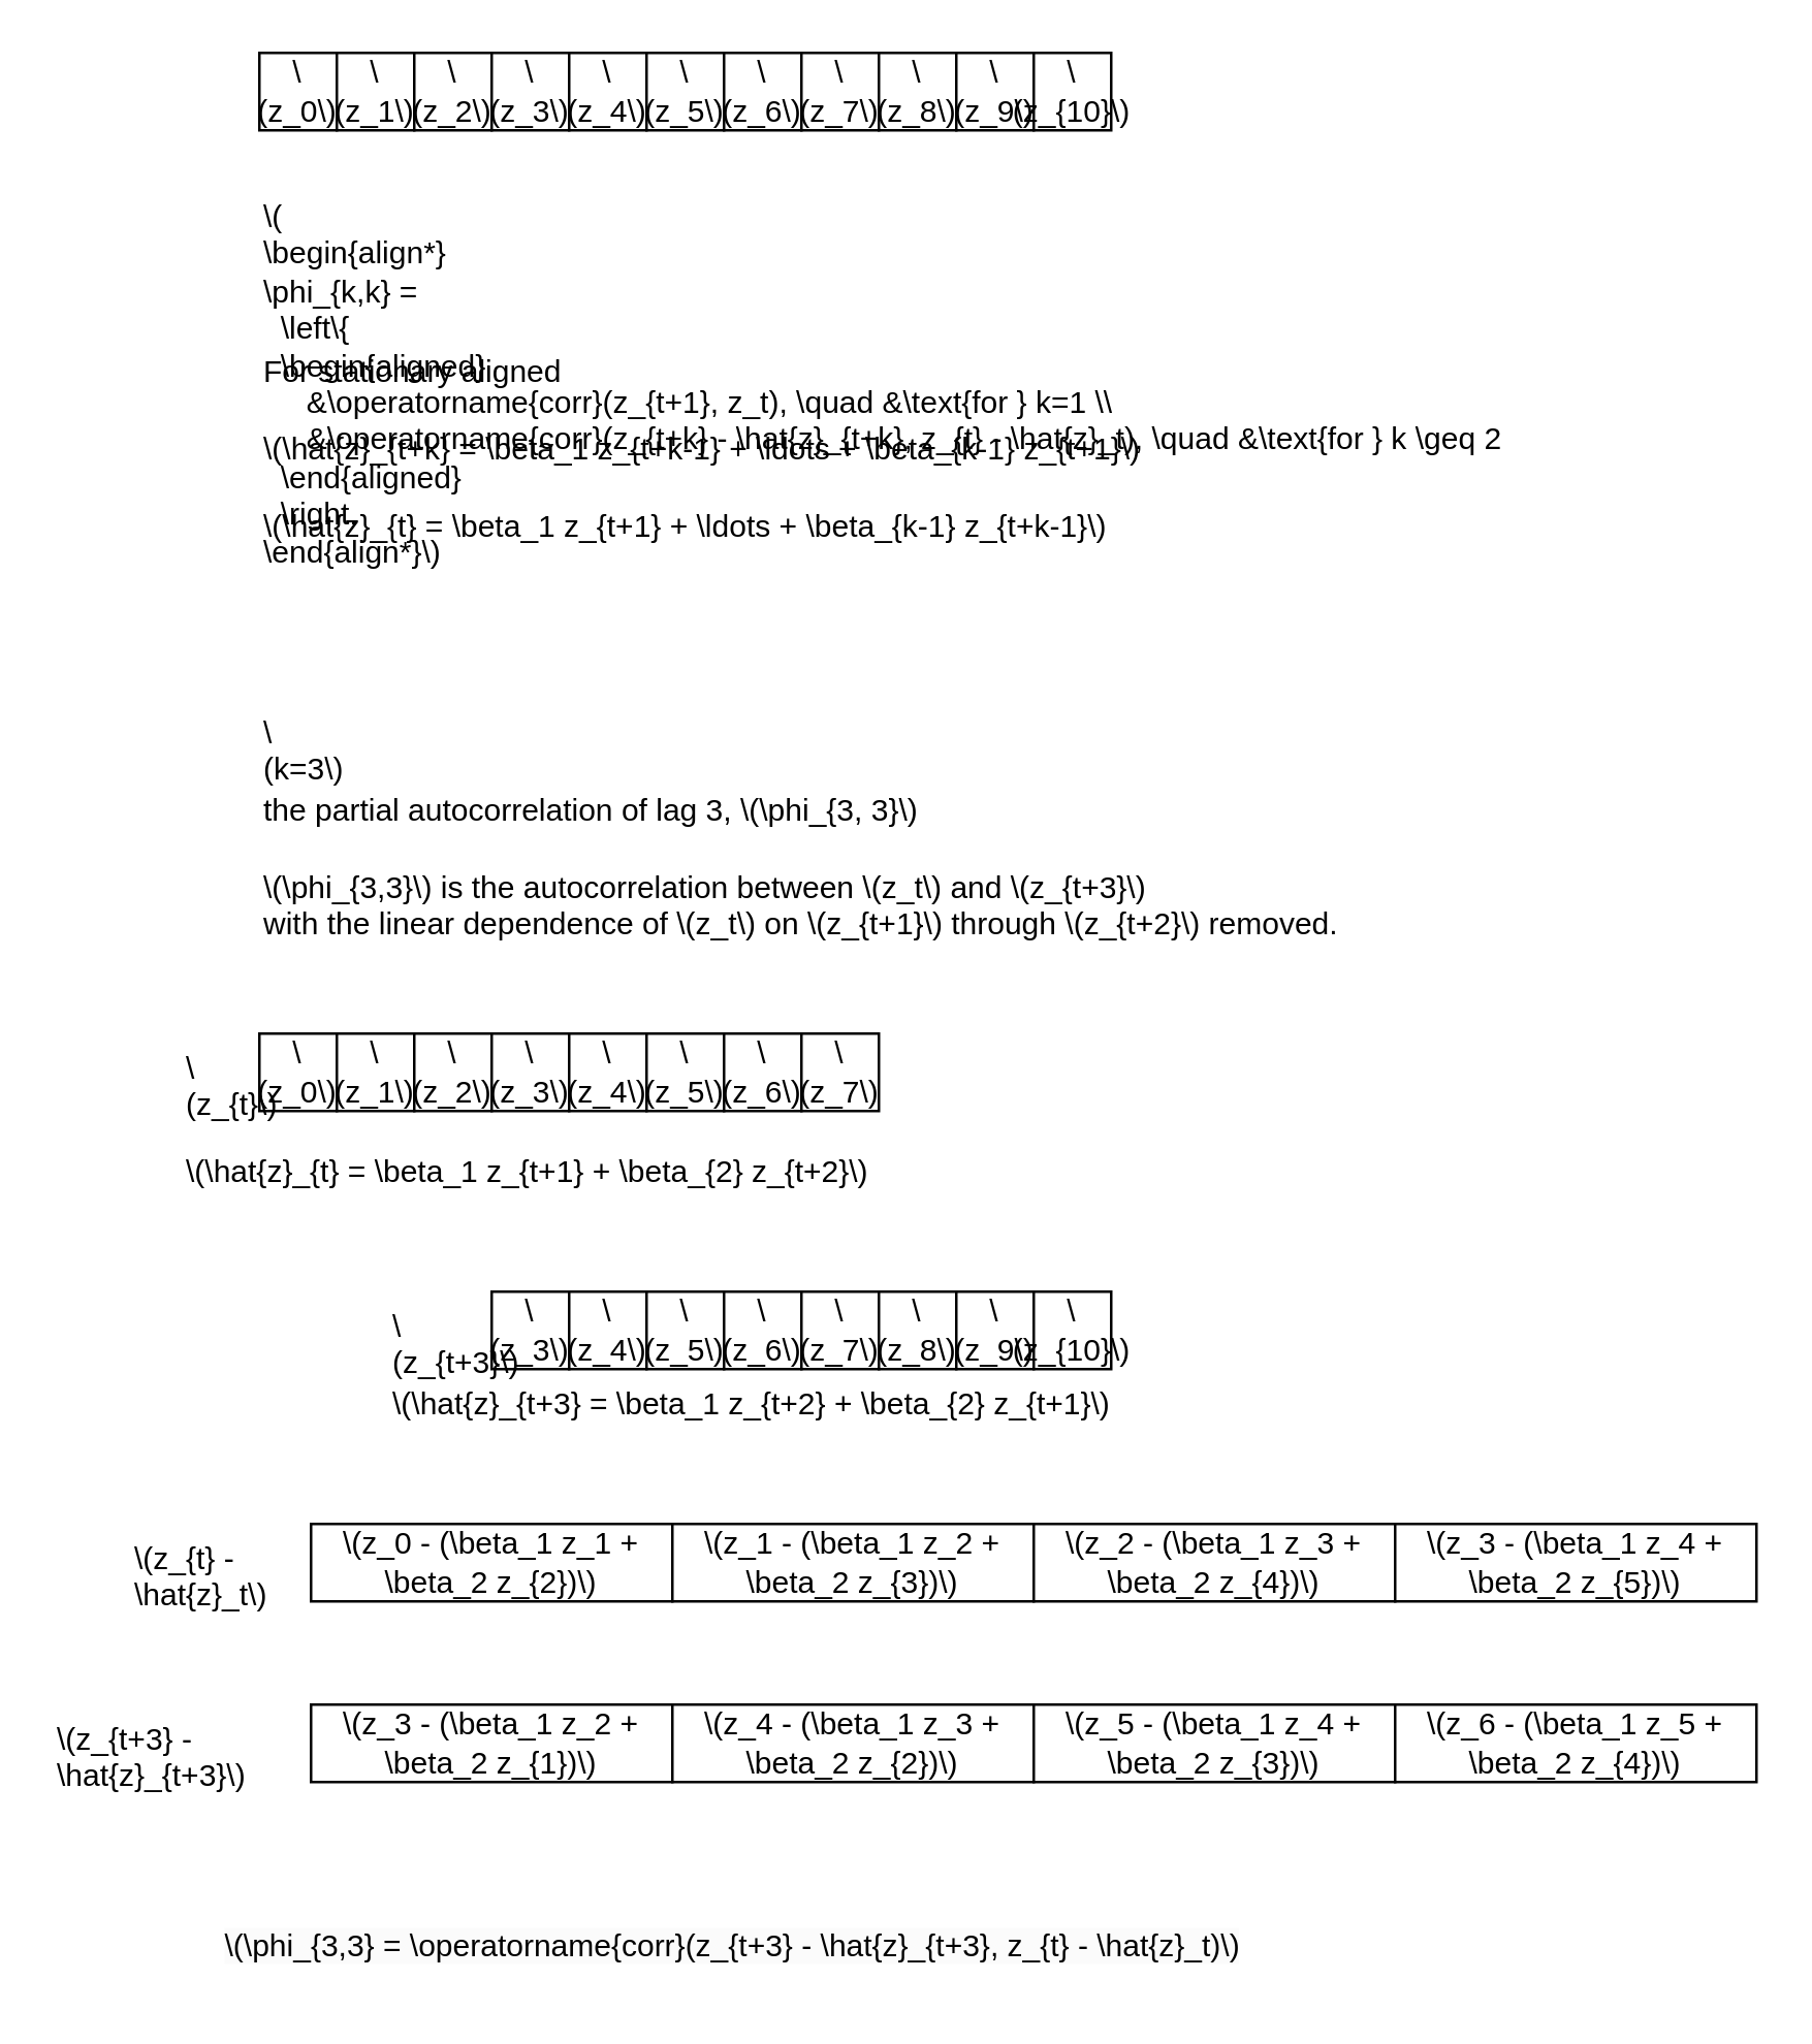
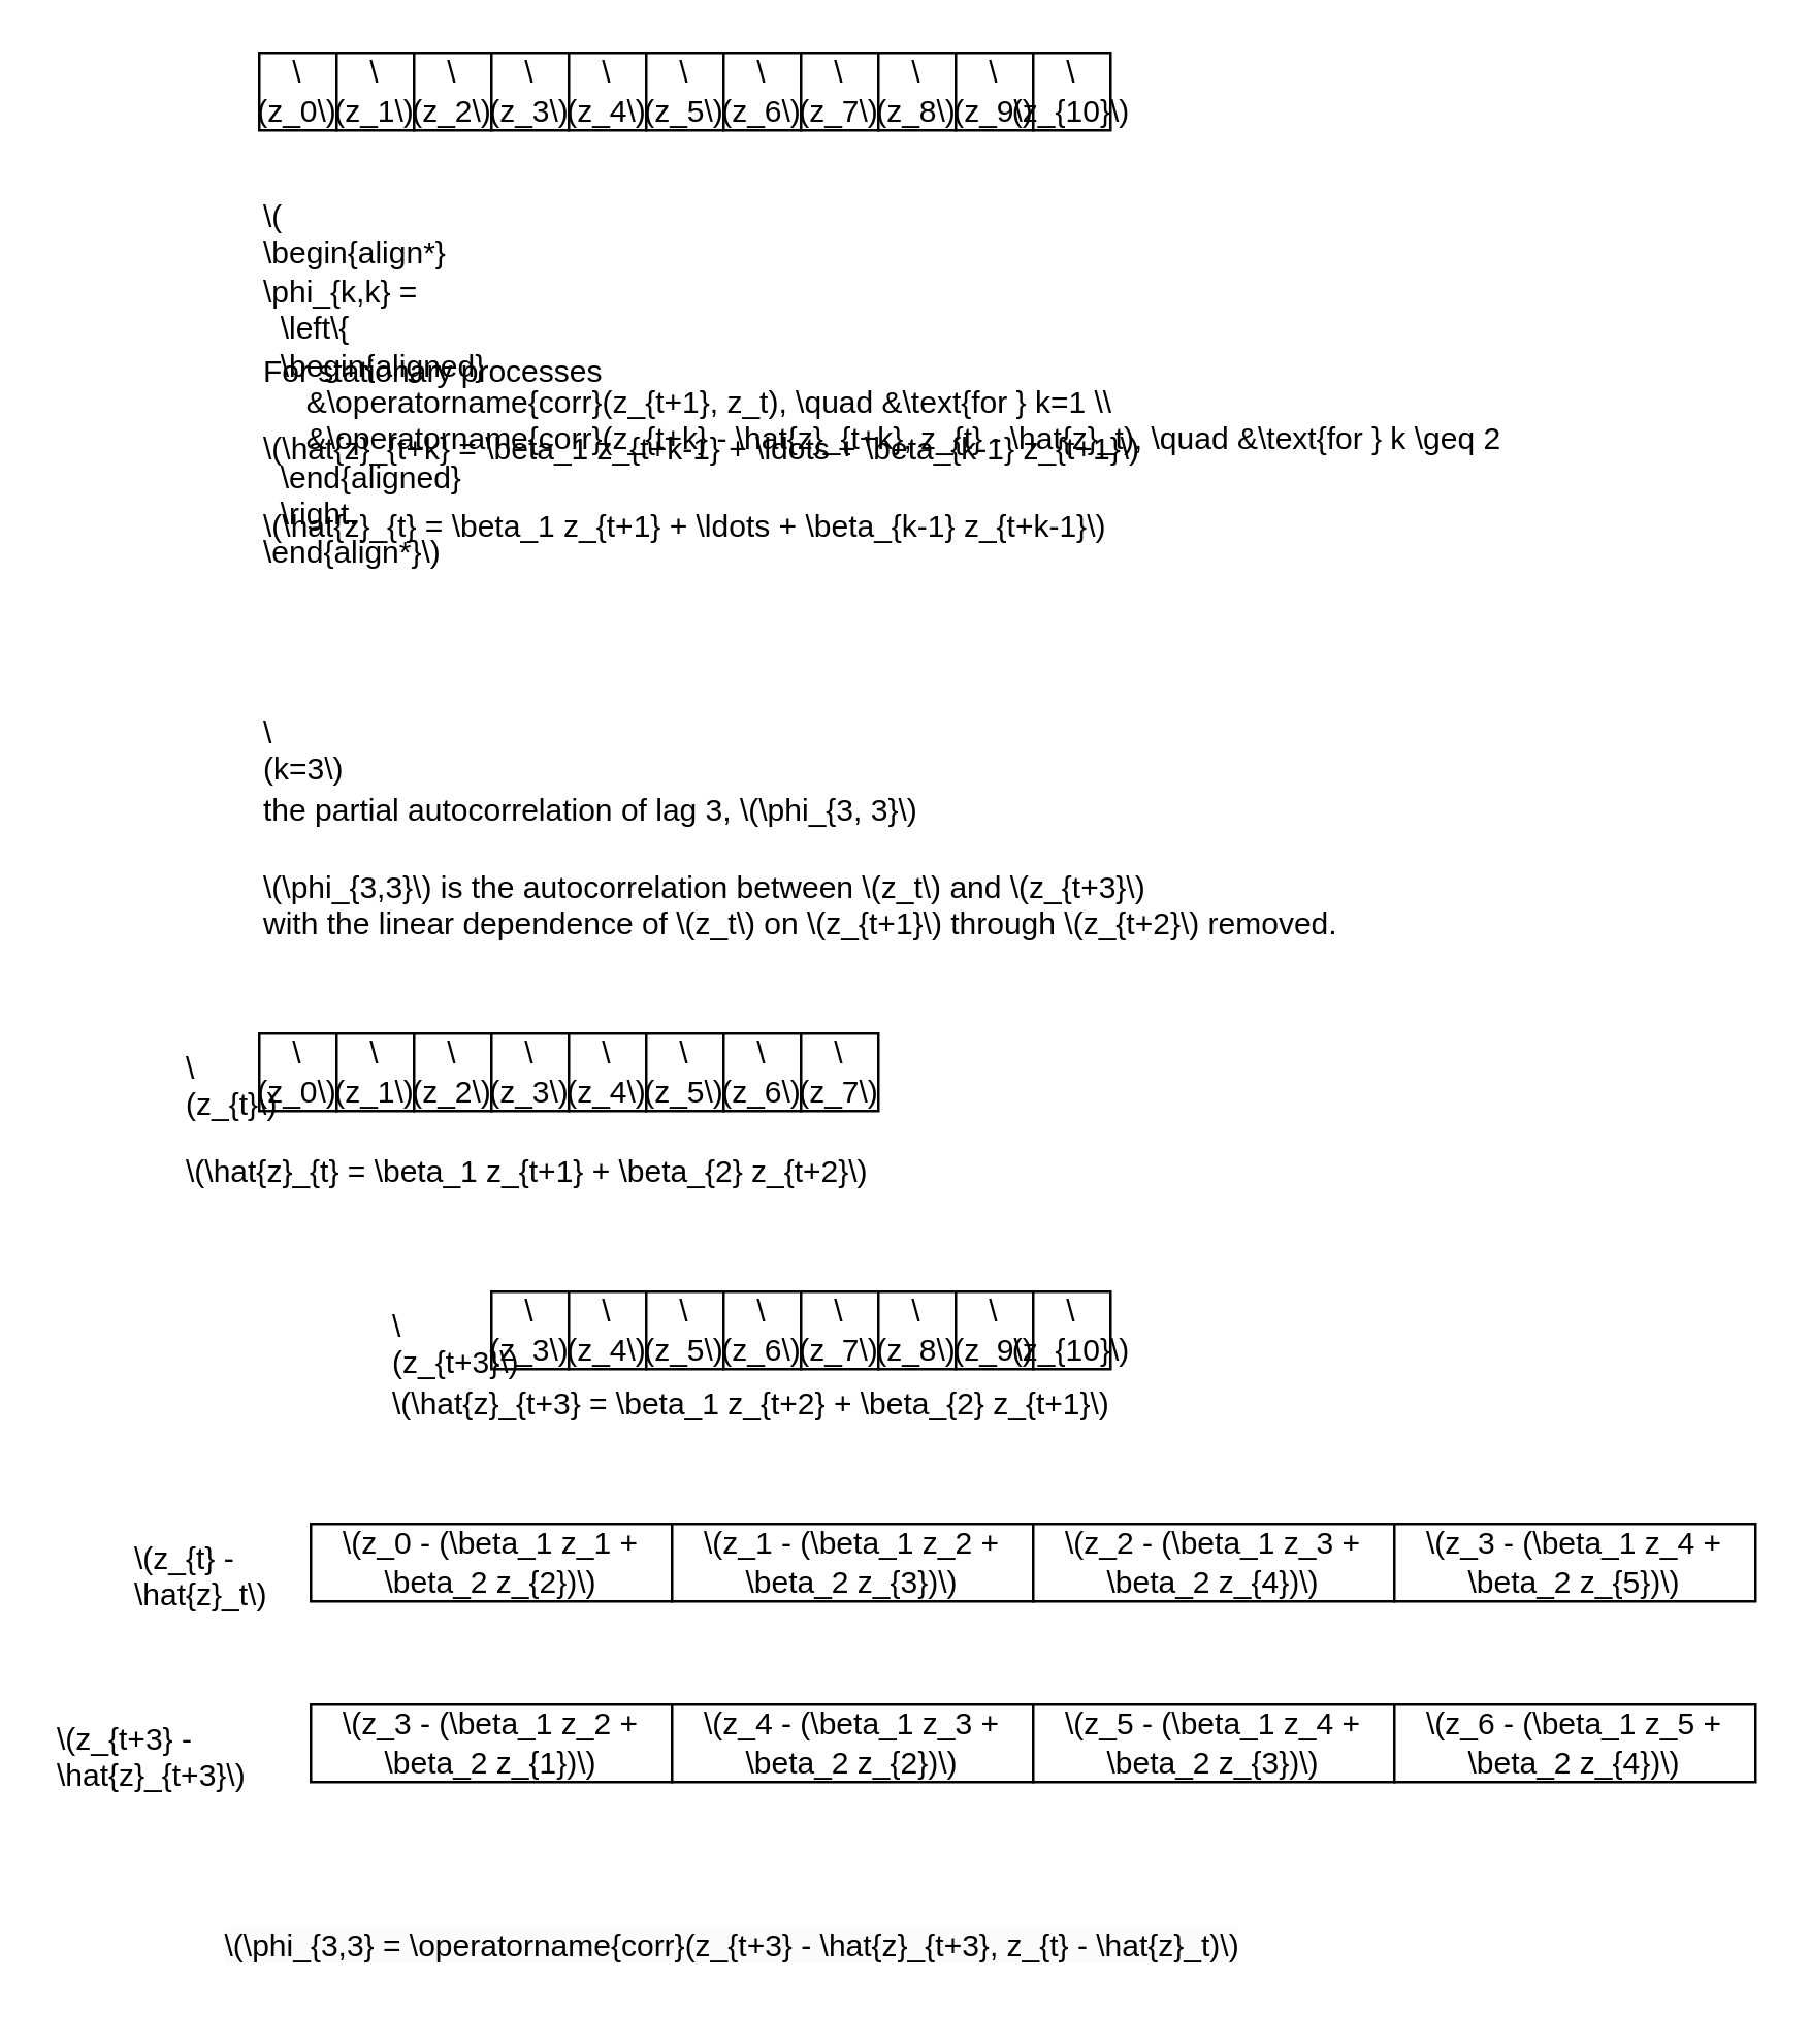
- <mxCell id="33" value="For stationary aligned" style="text;html=1;align=left;verticalAlign=top;rounded=0;" vertex="1" parent="1"><mxGeometry x="100" y="130" width="220" height="20" as="geometry" /></mxCell>
+ <mxCell id="33" value="For stationary processes" style="text;html=1;align=left;verticalAlign=top;rounded=0;" vertex="1" parent="1"><mxGeometry x="100" y="130" width="220" height="20" as="geometry" /></mxCell>
